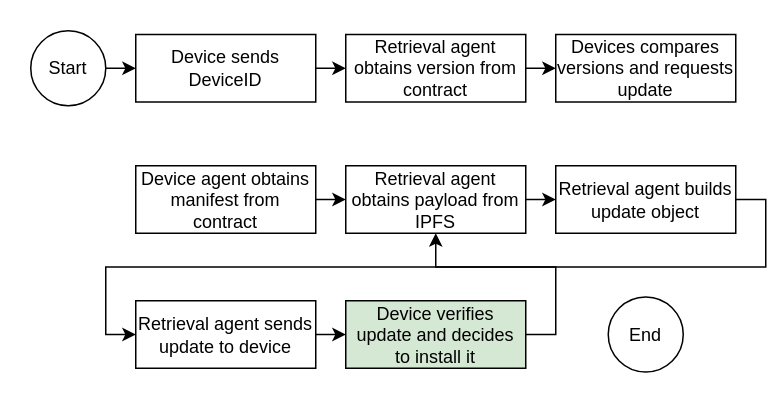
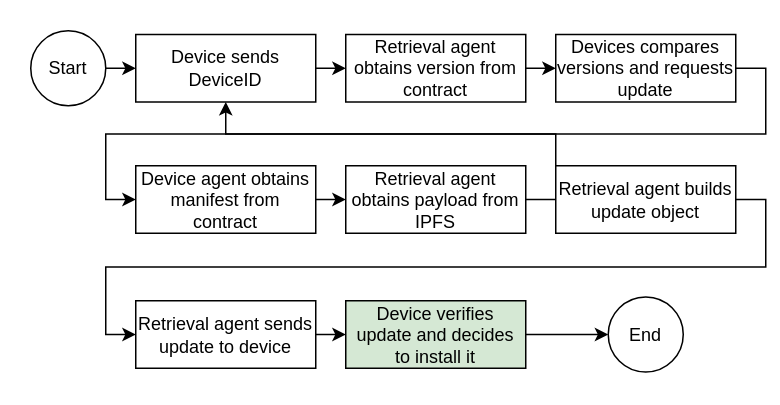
+ <mxCell id="9" style="edgeStyle=orthogonalEdgeStyle;rounded=0;orthogonalLoop=1;jettySize=auto;html=1;exitX=1;exitY=0.5;exitDx=0;exitDy=0;entryX=0;entryY=0.5;entryDx=0;entryDy=0;" edge="1" parent="1" source="10" target="12"><mxGeometry relative="1" as="geometry" /></mxCell>
- <mxCell id="13" style="edgeStyle=orthogonalEdgeStyle;rounded=0;orthogonalLoop=1;jettySize=auto;html=1;exitX=1;exitY=0.5;exitDx=0;exitDy=0;entryX=0;entryY=0.5;entryDx=0;entryDy=0;" edge="1" parent="1" source="14" target="16"><mxGeometry relative="1" as="geometry" /></mxCell>
+ <mxCell id="13" style="edgeStyle=orthogonalEdgeStyle;rounded=0;orthogonalLoop=1;jettySize=auto;html=1;exitX=1;exitY=0.5;exitDx=0;exitDy=0;" edge="1" parent="1" source="14" target="6"><mxGeometry relative="1" as="geometry" /></mxCell>
- <mxCell id="19" style="edgeStyle=orthogonalEdgeStyle;rounded=0;orthogonalLoop=1;jettySize=auto;html=1;exitX=1;exitY=0.5;exitDx=0;exitDy=0;" edge="1" parent="1" source="20" target="14"><mxGeometry relative="1" as="geometry" /></mxCell>
+ <mxCell id="19" style="edgeStyle=orthogonalEdgeStyle;rounded=0;orthogonalLoop=1;jettySize=auto;html=1;exitX=1;exitY=0.5;exitDx=0;exitDy=0;entryX=0;entryY=0.5;entryDx=0;entryDy=0;" edge="1" parent="1" source="20" target="4"><mxGeometry relative="1" as="geometry" /></mxCell>
